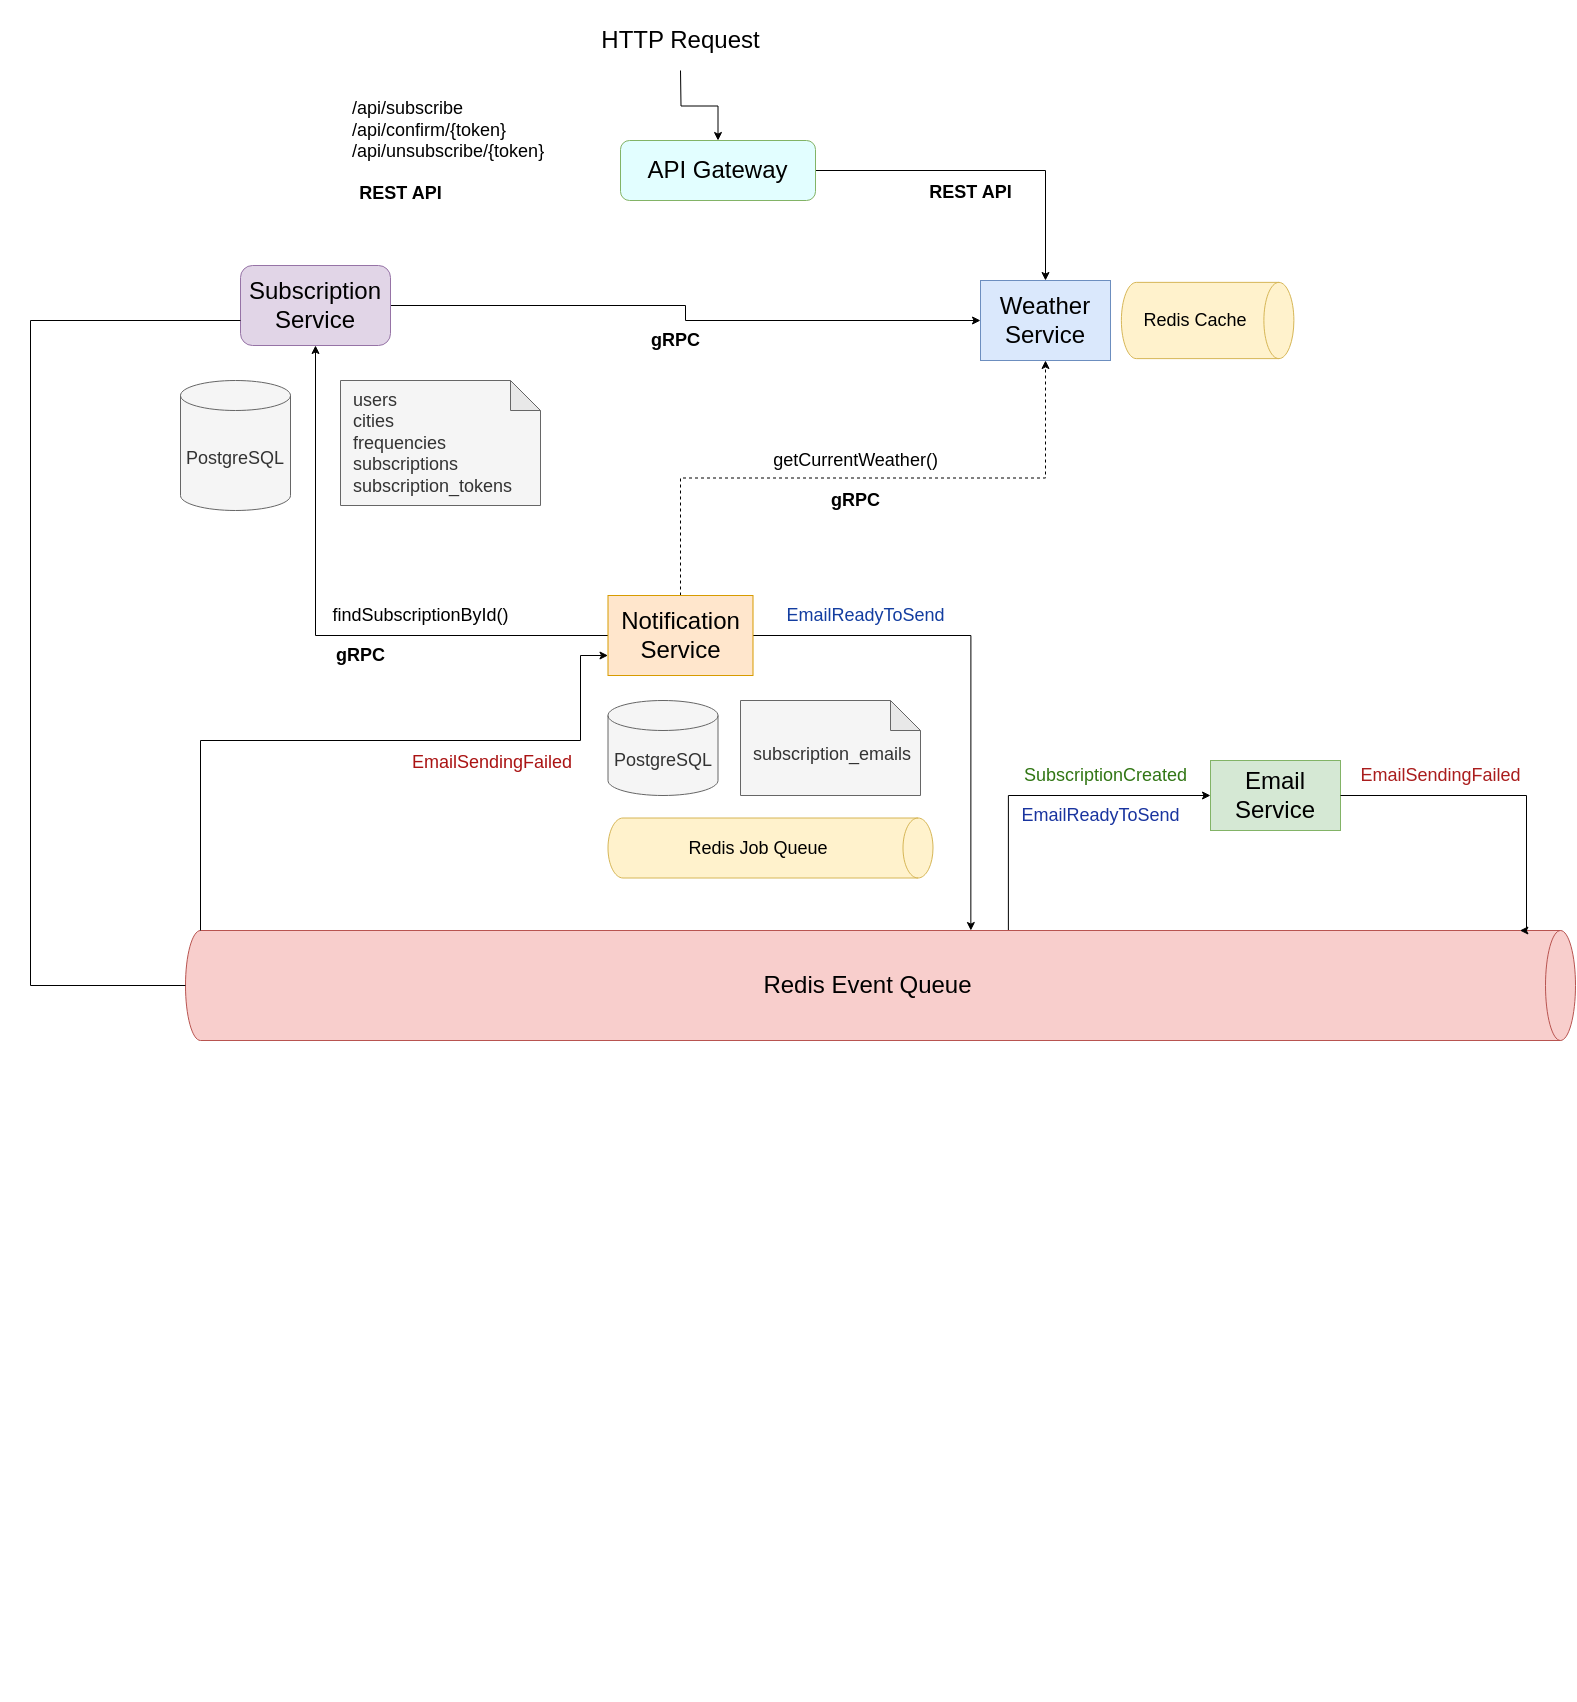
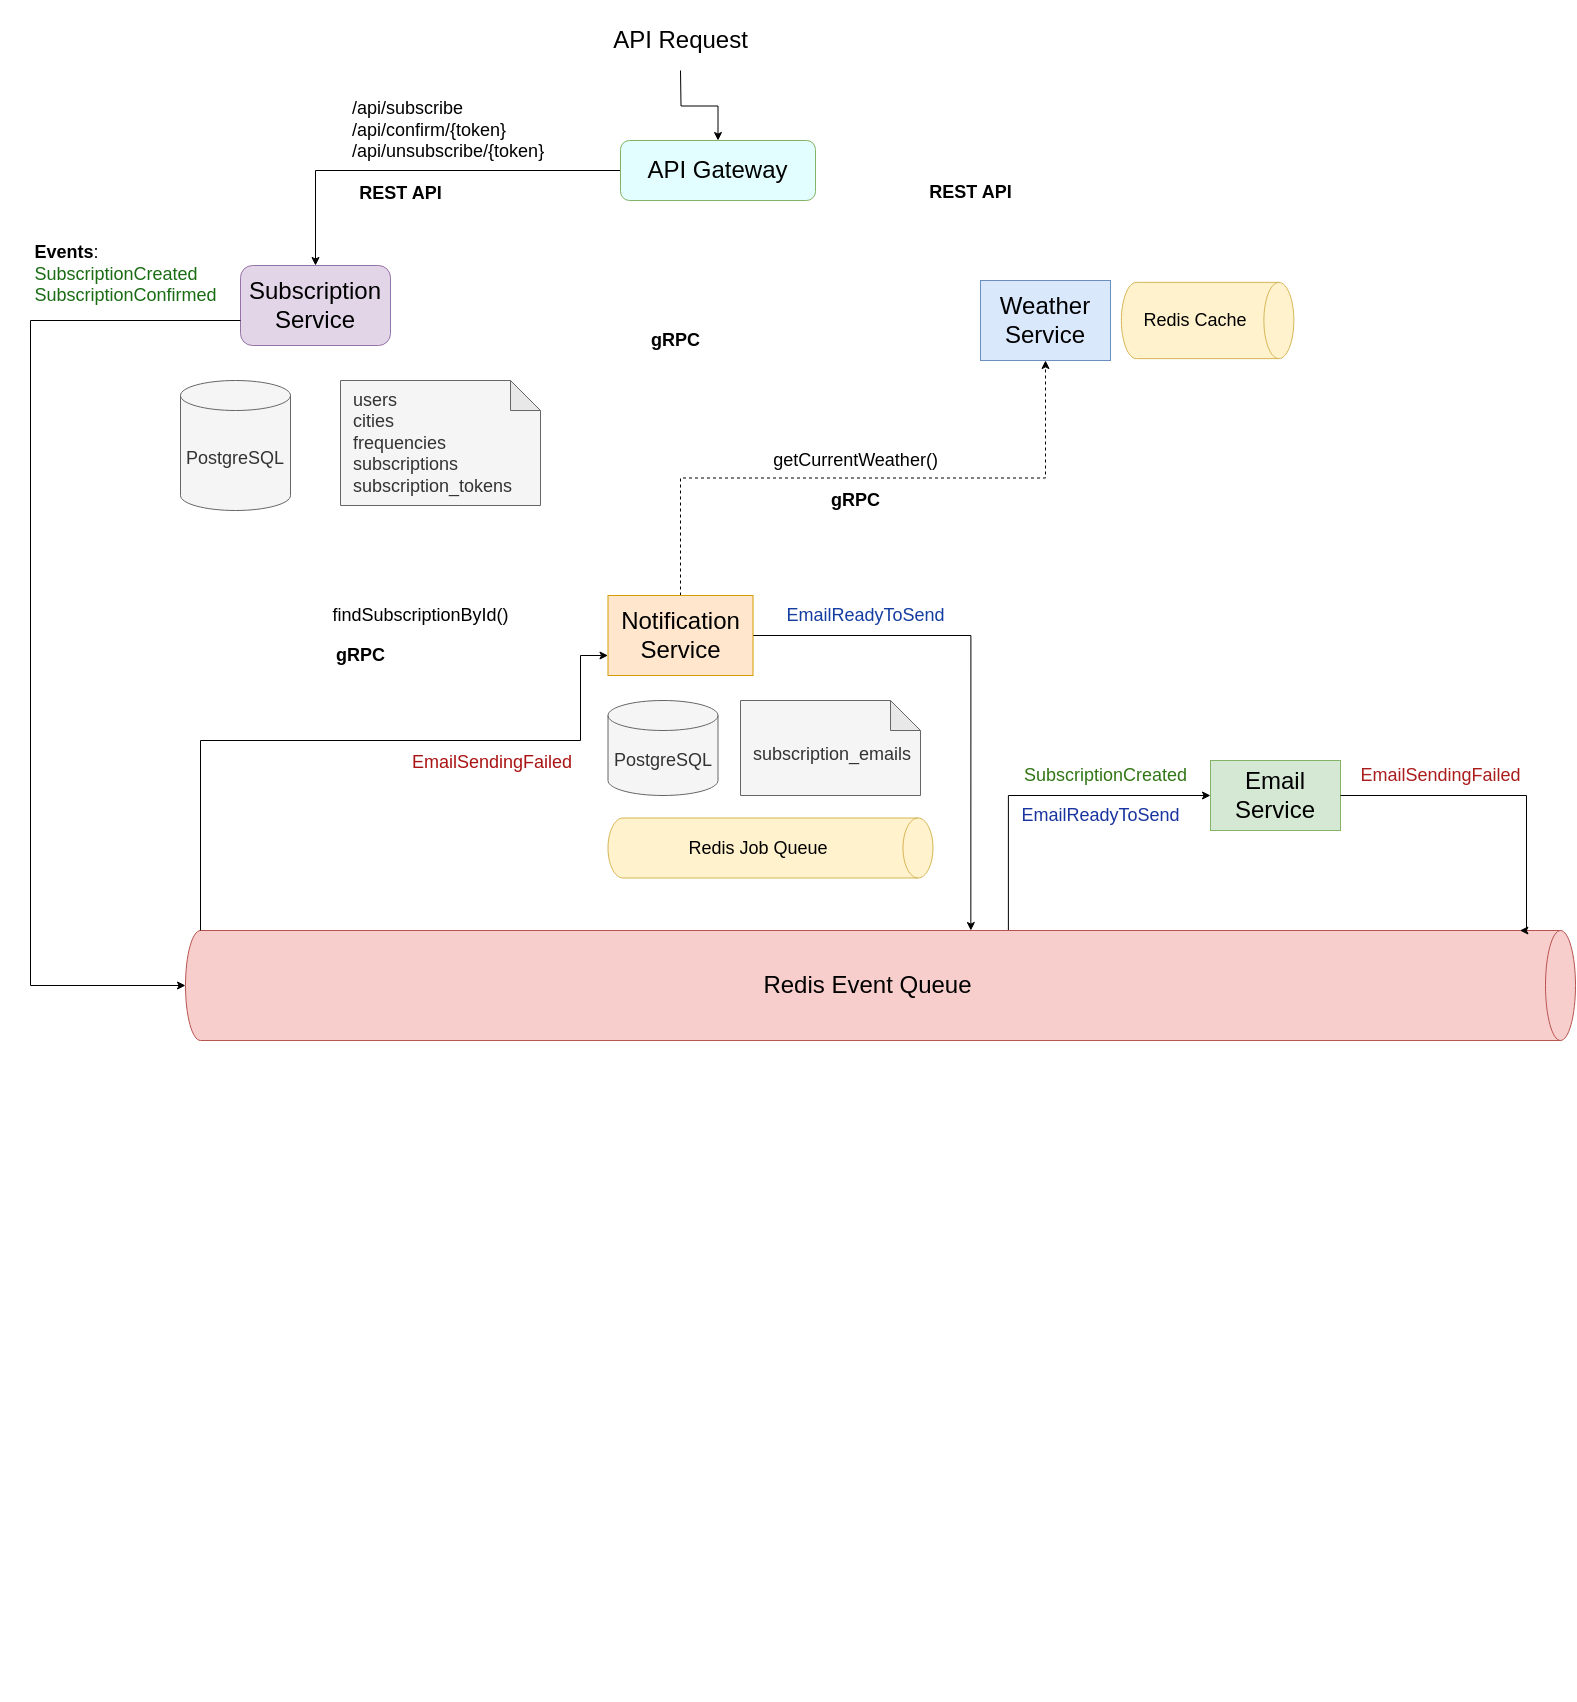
- <mxCell id="39" value="&lt;span style=&quot;font-size: 24px;&quot;&gt;HTTP Request&lt;/span&gt;" style="text;html=1;align=center;verticalAlign=middle;resizable=0;points=[];autosize=1;strokeColor=none;fillColor=none;" vertex="1" parent="1"><mxGeometry x="590" y="20" width="180" height="40" as="geometry" /></mxCell>
+ <mxCell id="39" value="&lt;span style=&quot;font-size: 24px;&quot;&gt;API Request&lt;/span&gt;" style="text;html=1;align=center;verticalAlign=middle;resizable=0;points=[];autosize=1;strokeColor=none;fillColor=none;" vertex="1" parent="1"><mxGeometry x="590" y="20" width="180" height="40" as="geometry" /></mxCell>
+ <mxCell id="2" style="edgeStyle=orthogonalEdgeStyle;rounded=0;orthogonalLoop=1;jettySize=auto;html=1;entryX=0.5;entryY=0;entryDx=0;entryDy=0;" edge="1" parent="1" source="5" target="7"><mxGeometry relative="1" as="geometry" /></mxCell>
- <mxCell id="3" style="edgeStyle=orthogonalEdgeStyle;rounded=0;orthogonalLoop=1;jettySize=auto;html=1;entryX=0.5;entryY=0;entryDx=0;entryDy=0;" edge="1" parent="1" source="5" target="8"><mxGeometry relative="1" as="geometry" /></mxCell>
+ <mxCell id="21" value="&lt;div style=&quot;text-align: left;&quot;&gt;&lt;b&gt;Events&lt;/b&gt;:&lt;/div&gt;&lt;div style=&quot;text-align: left;&quot;&gt;&lt;span style=&quot;background-color: transparent;&quot;&gt;&lt;font style=&quot;color: light-dark(rgb(25, 108, 19), rgb(237, 237, 237));&quot;&gt;SubscriptionCreated&lt;/font&gt;&lt;/span&gt;&lt;/div&gt;&lt;div style=&quot;text-align: left;&quot;&gt;&lt;font style=&quot;color: light-dark(rgb(25, 108, 19), rgb(237, 237, 237));&quot;&gt;SubscriptionConfirmed&lt;/font&gt;&lt;/div&gt;" style="text;html=1;align=center;verticalAlign=middle;resizable=0;points=[];autosize=1;strokeColor=none;fillColor=none;fontSize=18;" vertex="1" parent="1"><mxGeometry x="20" y="233.75" width="210" height="80" as="geometry" /></mxCell>
- <mxCell id="6" style="edgeStyle=orthogonalEdgeStyle;rounded=0;orthogonalLoop=1;jettySize=auto;html=1;" edge="1" parent="1" source="7" target="8"><mxGeometry relative="1" as="geometry" /></mxCell>
- <mxCell id="12" style="rounded=0;orthogonalLoop=1;jettySize=auto;html=1;entryX=0.5;entryY=1;entryDx=0;entryDy=0;exitX=0;exitY=0.5;exitDx=0;exitDy=0;edgeStyle=orthogonalEdgeStyle;" edge="1" parent="1" source="14" target="7"><mxGeometry relative="1" as="geometry" /></mxCell>
- <mxCell id="30" style="edgeStyle=orthogonalEdgeStyle;rounded=0;orthogonalLoop=1;jettySize=auto;html=1;entryX=0.5;entryY=1;entryDx=0;entryDy=0;entryPerimeter=0;endArrow=none;" edge="1" parent="1" source="7" target="20"><mxGeometry relative="1" as="geometry"><Array as="points"><mxPoint x="30" y="320" /><mxPoint x="30" y="985" /></Array></mxGeometry></mxCell>
+ <mxCell id="30" style="edgeStyle=orthogonalEdgeStyle;rounded=0;orthogonalLoop=1;jettySize=auto;html=1;entryX=0.5;entryY=1;entryDx=0;entryDy=0;entryPerimeter=0;" edge="1" parent="1" source="7" target="20"><mxGeometry relative="1" as="geometry"><Array as="points"><mxPoint x="30" y="320" /><mxPoint x="30" y="985" /></Array></mxGeometry></mxCell>
